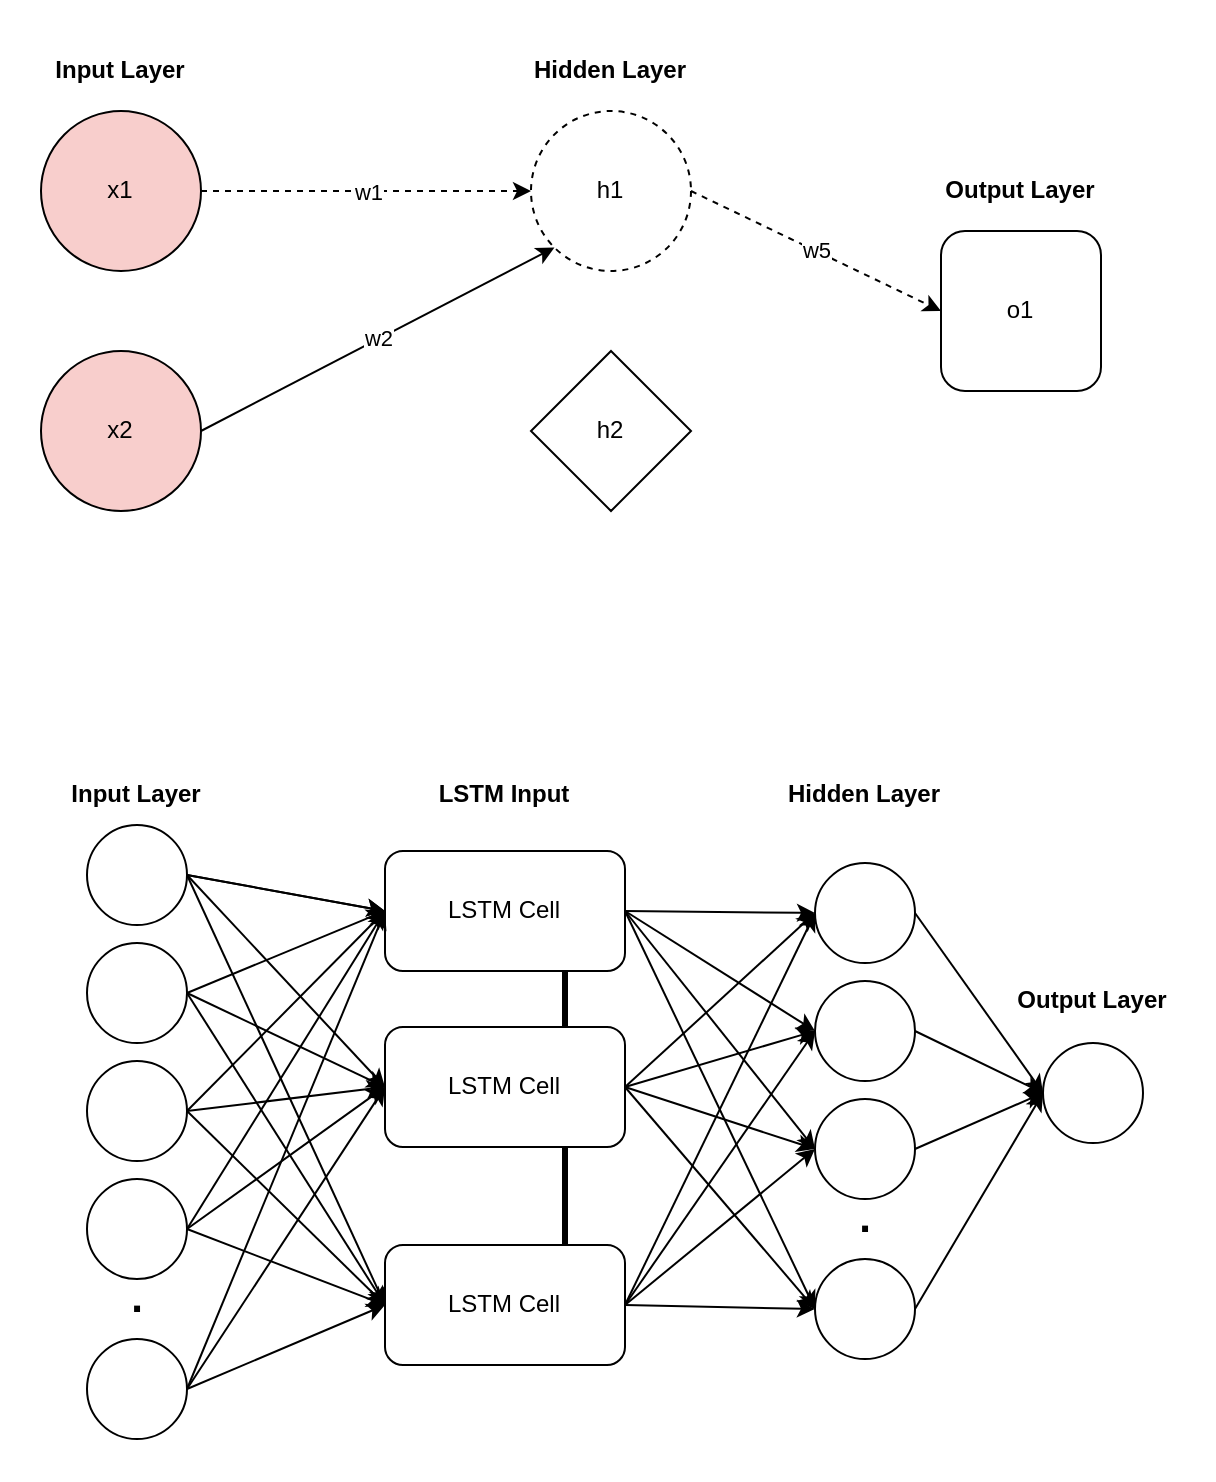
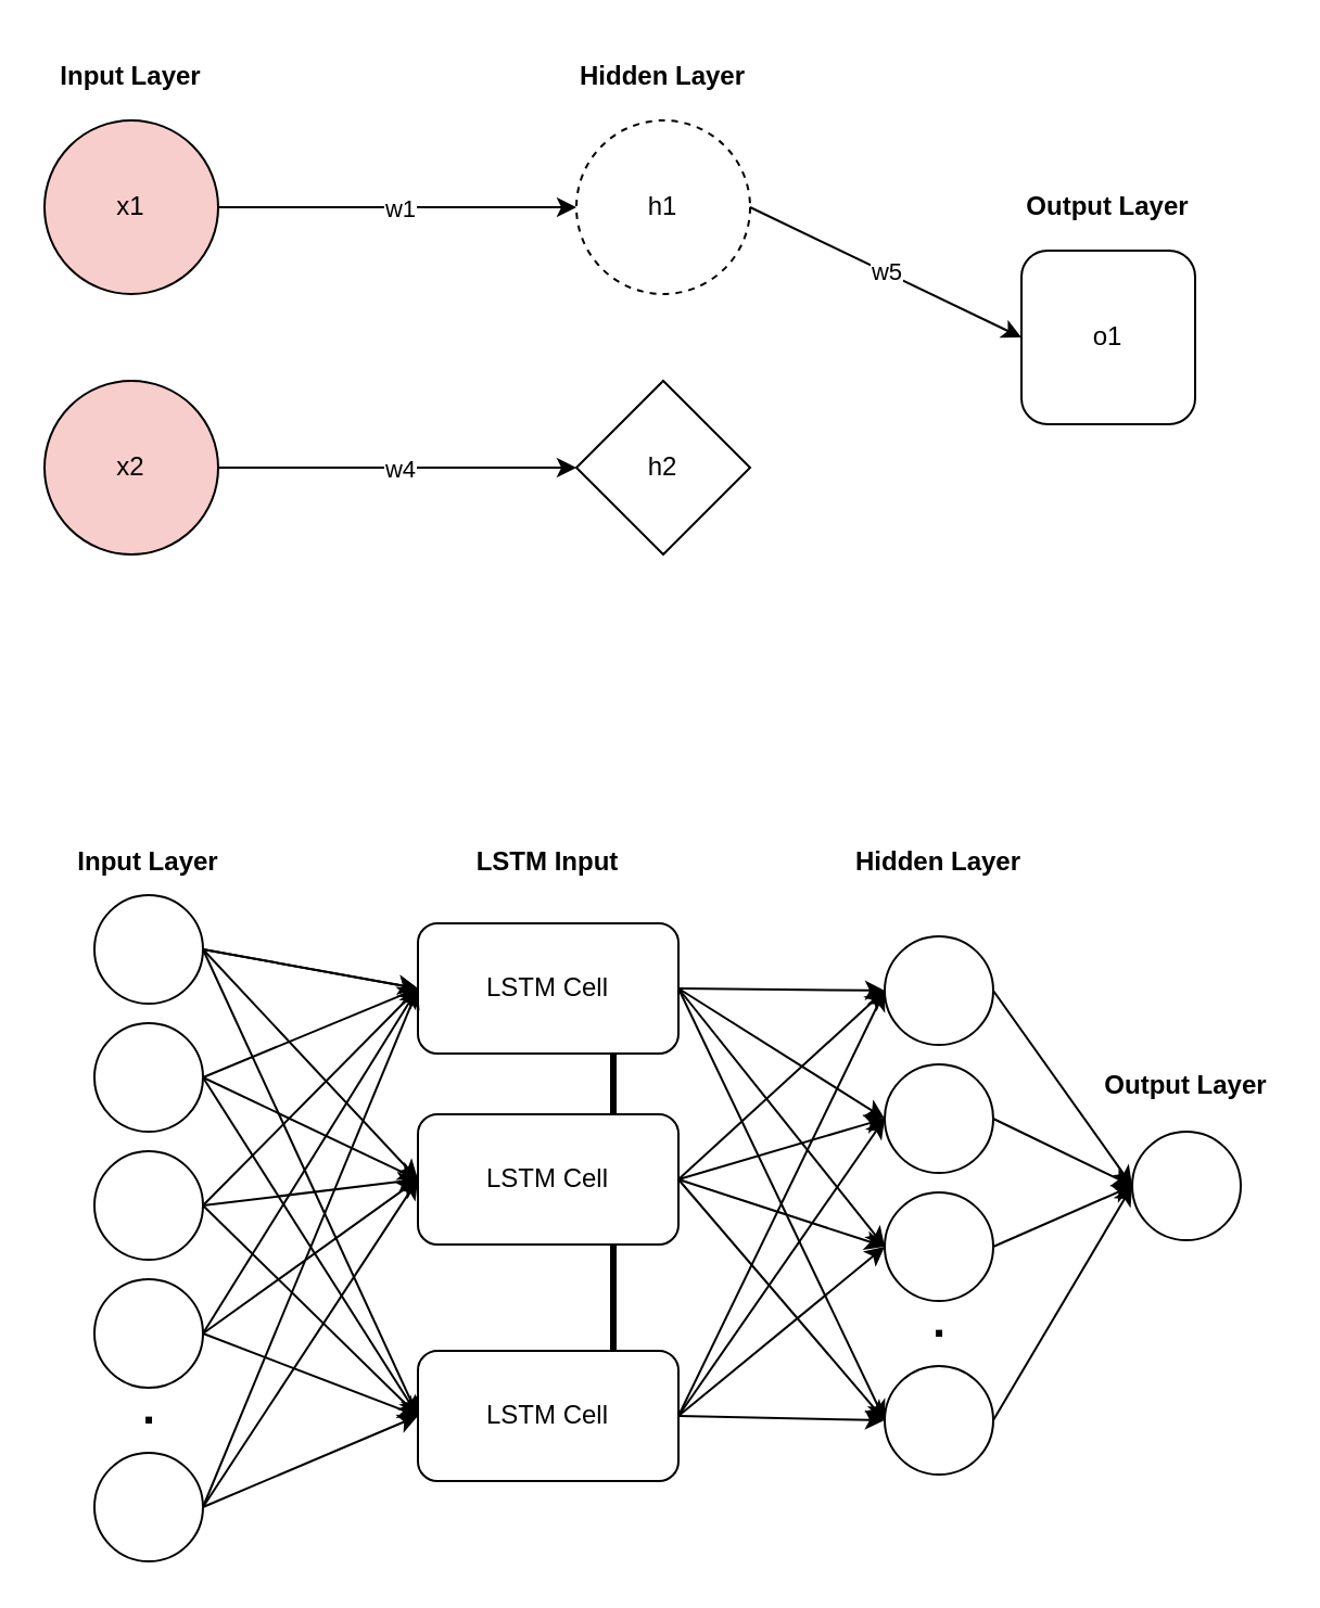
- <mxCell id="6" value="" style="endArrow=classic;html=1;rounded=0;exitX=1;exitY=0.5;exitDx=0;exitDy=0;entryX=0;entryY=0.5;entryDx=0;entryDy=0;dashed=1;" parent="1" source="2" target="4" edge="1"><mxGeometry relative="1" as="geometry"><mxPoint x="210" y="255" as="sourcePoint" /><mxPoint x="310" y="255" as="targetPoint" /></mxGeometry></mxCell>
+ <mxCell id="6" value="" style="endArrow=classic;html=1;rounded=0;exitX=1;exitY=0.5;exitDx=0;exitDy=0;entryX=0;entryY=0.5;entryDx=0;entryDy=0;" parent="1" source="2" target="4" edge="1"><mxGeometry relative="1" as="geometry"><mxPoint x="210" y="255" as="sourcePoint" /><mxPoint x="310" y="255" as="targetPoint" /></mxGeometry></mxCell>
- <mxCell id="13" value="" style="endArrow=classic;html=1;rounded=0;exitX=1;exitY=0.5;exitDx=0;exitDy=0;entryX=0;entryY=0.5;entryDx=0;entryDy=0;dashed=1;" parent="1" source="4" target="12" edge="1"><mxGeometry relative="1" as="geometry"><mxPoint x="370" y="255" as="sourcePoint" /><mxPoint x="470" y="255" as="targetPoint" /></mxGeometry></mxCell>
+ <mxCell id="13" value="" style="endArrow=classic;html=1;rounded=0;exitX=1;exitY=0.5;exitDx=0;exitDy=0;entryX=0;entryY=0.5;entryDx=0;entryDy=0;" parent="1" source="4" target="12" edge="1"><mxGeometry relative="1" as="geometry"><mxPoint x="370" y="255" as="sourcePoint" /><mxPoint x="470" y="255" as="targetPoint" /></mxGeometry></mxCell>
- <mxCell id="8" value="" style="endArrow=classic;html=1;rounded=0;exitX=1;exitY=0.5;exitDx=0;exitDy=0;entryX=0;entryY=1;entryDx=0;entryDy=0;" parent="1" source="3" target="4" edge="1"><mxGeometry relative="1" as="geometry"><mxPoint x="210" y="255" as="sourcePoint" /><mxPoint x="310" y="255" as="targetPoint" /></mxGeometry></mxCell>
- <mxCell id="9" value="w2" style="edgeLabel;resizable=0;html=1;align=center;verticalAlign=middle;" parent="8" connectable="0" vertex="1"><mxGeometry relative="1" as="geometry" /></mxCell>
+ <mxCell id="10" value="" style="endArrow=classic;html=1;rounded=0;exitX=1;exitY=0.5;exitDx=0;exitDy=0;entryX=0;entryY=0.5;entryDx=0;entryDy=0;" parent="1" source="3" target="5" edge="1"><mxGeometry relative="1" as="geometry"><mxPoint x="210" y="255" as="sourcePoint" /><mxPoint x="310" y="255" as="targetPoint" /></mxGeometry></mxCell>
+ <mxCell id="11" value="w4" style="edgeLabel;resizable=0;html=1;align=center;verticalAlign=middle;" parent="10" connectable="0" vertex="1"><mxGeometry relative="1" as="geometry" /></mxCell>
